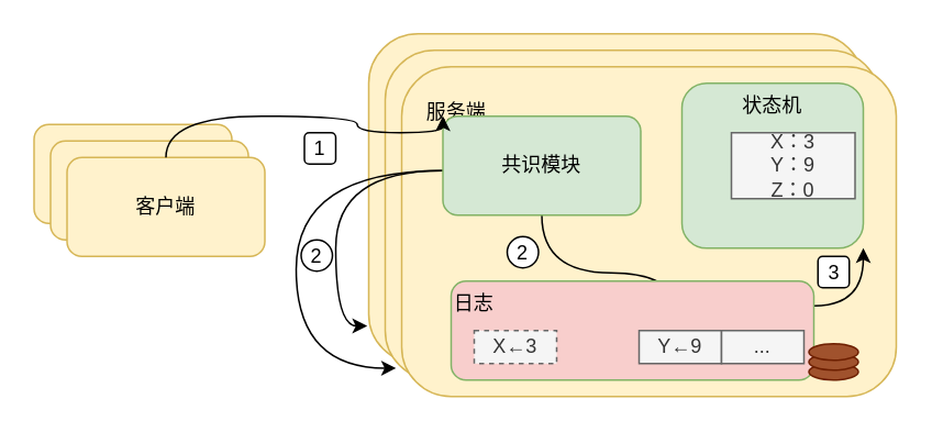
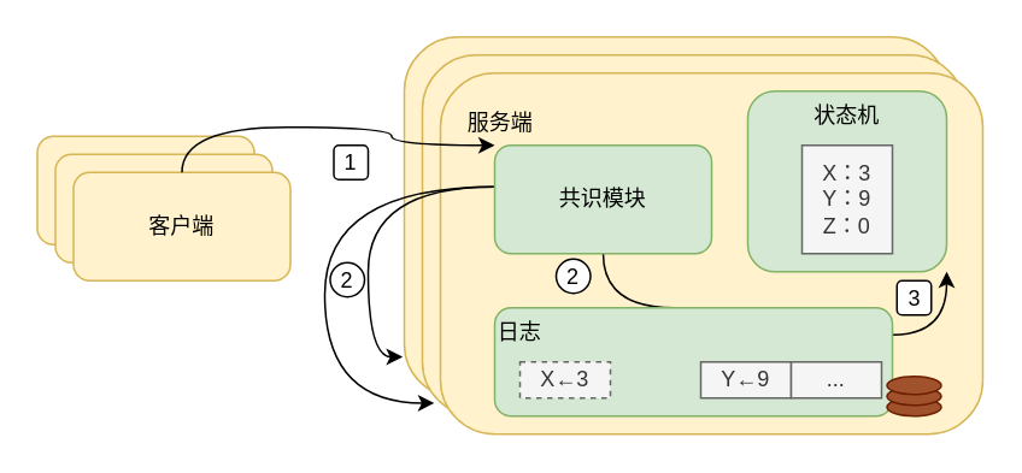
- <mxCell id="11" value="共识模块" style="rounded=1;whiteSpace=wrap;html=1;fillColor=#d5e8d4;strokeColor=#82b366;" parent="1" vertex="1"><mxGeometry x="268" y="70" width="120" height="60" as="geometry" /></mxCell>
+ <mxCell id="11" value="共识模块" style="rounded=1;whiteSpace=wrap;html=1;fillColor=#d5e8d4;strokeColor=#82b366;" parent="1" vertex="1"><mxGeometry x="273" y="80" width="120" height="60" as="geometry" /></mxCell>
- <mxCell id="21" value="X：3&lt;br&gt;Y：9&lt;br&gt;Z：0" style="rounded=0;whiteSpace=wrap;html=1;fillColor=#f5f5f5;fontColor=#333333;strokeColor=#666666;" parent="1" vertex="1"><mxGeometry x="443" y="80" width="75" height="40" as="geometry" /></mxCell>
+ <mxCell id="21" value="X：3&lt;br&gt;Y：9&lt;br&gt;Z：0" style="rounded=0;whiteSpace=wrap;html=1;fillColor=#f5f5f5;fontColor=#333333;strokeColor=#666666;" parent="1" vertex="1"><mxGeometry x="443" y="80" width="50" height="60" as="geometry" /></mxCell>
- <mxCell id="13" value="日志" style="rounded=1;whiteSpace=wrap;html=1;fillColor=#f8cecc;strokeColor=#82b366;align=left;verticalAlign=top;" parent="1" vertex="1"><mxGeometry x="273" y="170" width="220" height="60" as="geometry" /></mxCell>
+ <mxCell id="13" value="日志" style="rounded=1;whiteSpace=wrap;html=1;fillColor=#d5e8d4;strokeColor=#82b366;align=left;verticalAlign=top;" parent="1" vertex="1"><mxGeometry x="273" y="170" width="220" height="60" as="geometry" /></mxCell>
